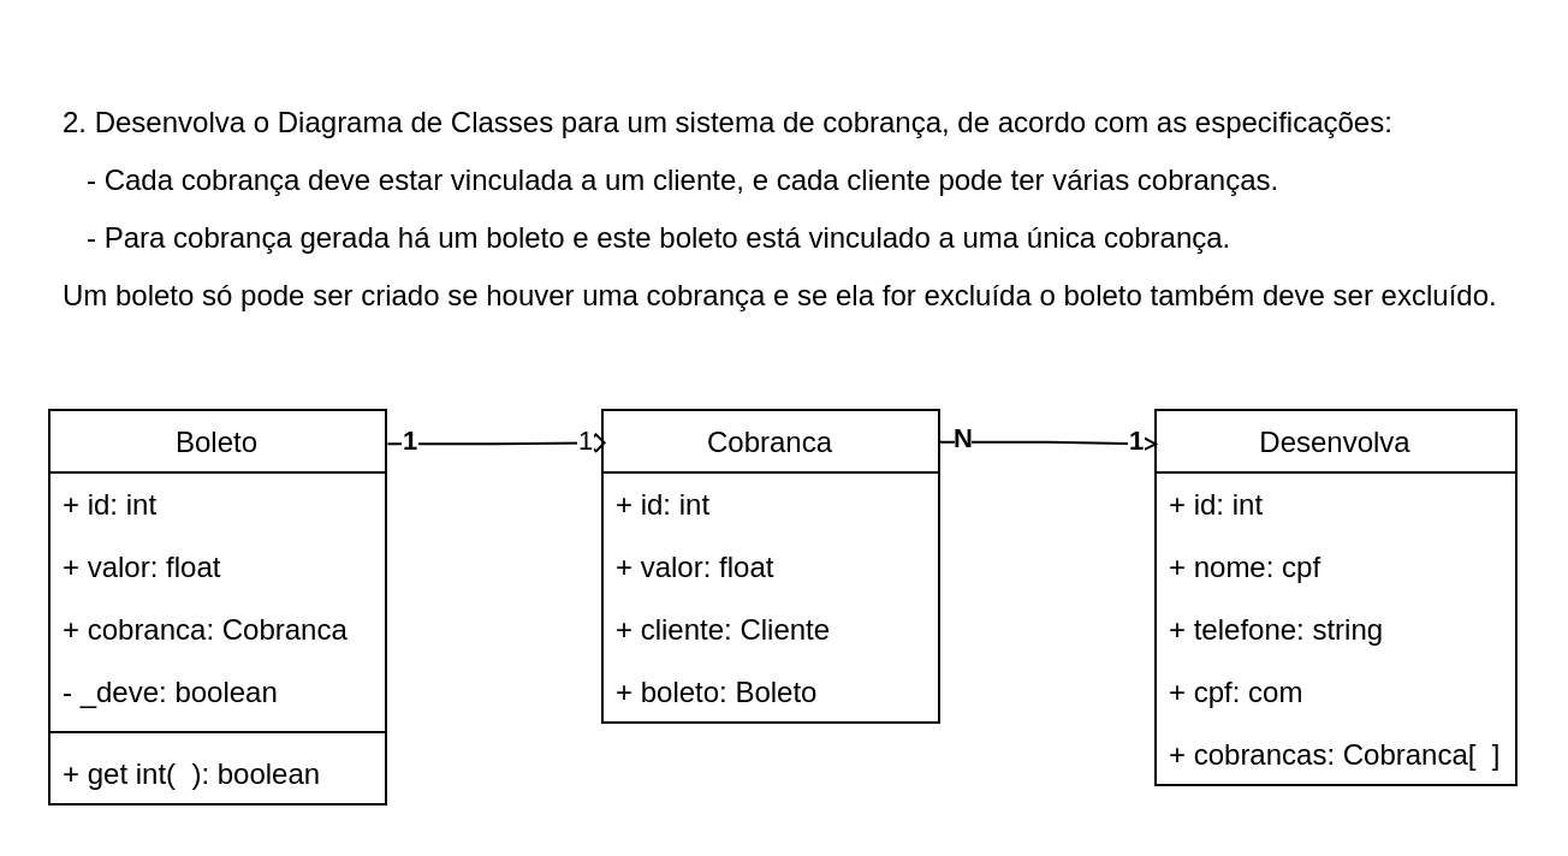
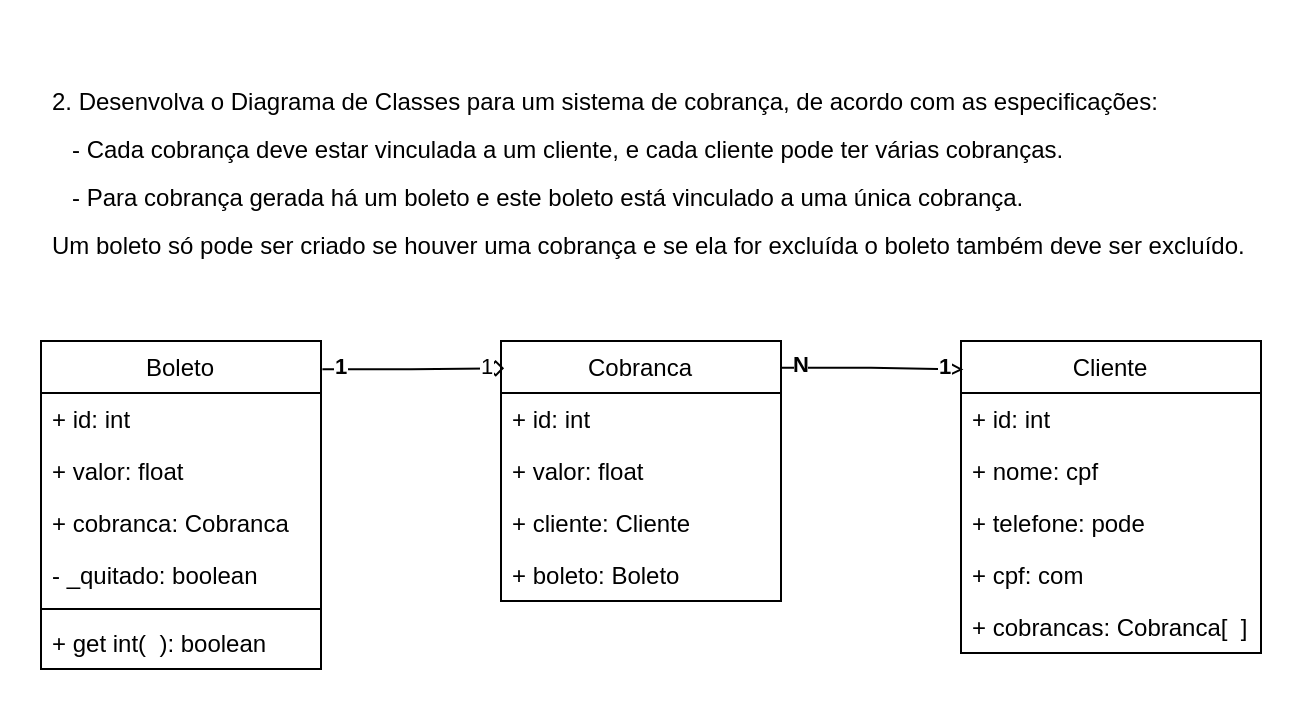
- <mxCell id="20" value="Desenvolva" style="swimlane;fontStyle=0;childLayout=stackLayout;horizontal=1;startSize=26;fillColor=none;horizontalStack=0;resizeParent=1;resizeParentMax=0;resizeLast=0;collapsible=1;marginBottom=0;" vertex="1" parent="1"><mxGeometry x="480" y="170" width="150" height="156" as="geometry"><mxRectangle x="100" y="559" width="60" height="26" as="alternateBounds" /></mxGeometry></mxCell>
+ <mxCell id="20" value="Cliente" style="swimlane;fontStyle=0;childLayout=stackLayout;horizontal=1;startSize=26;fillColor=none;horizontalStack=0;resizeParent=1;resizeParentMax=0;resizeLast=0;collapsible=1;marginBottom=0;" vertex="1" parent="1"><mxGeometry x="480" y="170" width="150" height="156" as="geometry"><mxRectangle x="100" y="559" width="60" height="26" as="alternateBounds" /></mxGeometry></mxCell>
- <mxCell id="23" value="+ telefone: string" style="text;strokeColor=none;fillColor=none;align=left;verticalAlign=top;spacingLeft=4;spacingRight=4;overflow=hidden;rotatable=0;points=[[0,0.5],[1,0.5]];portConstraint=eastwest;" vertex="1" parent="20"><mxGeometry y="78" width="150" height="26" as="geometry" /></mxCell>
+ <mxCell id="23" value="+ telefone: pode" style="text;strokeColor=none;fillColor=none;align=left;verticalAlign=top;spacingLeft=4;spacingRight=4;overflow=hidden;rotatable=0;points=[[0,0.5],[1,0.5]];portConstraint=eastwest;" vertex="1" parent="20"><mxGeometry y="78" width="150" height="26" as="geometry" /></mxCell>
- <mxCell id="17" value="- _deve: boolean" style="text;strokeColor=none;fillColor=none;align=left;verticalAlign=top;spacingLeft=4;spacingRight=4;overflow=hidden;rotatable=0;points=[[0,0.5],[1,0.5]];portConstraint=eastwest;" vertex="1" parent="13"><mxGeometry y="104" width="140" height="26" as="geometry" /></mxCell>
+ <mxCell id="17" value="- _quitado: boolean" style="text;strokeColor=none;fillColor=none;align=left;verticalAlign=top;spacingLeft=4;spacingRight=4;overflow=hidden;rotatable=0;points=[[0,0.5],[1,0.5]];portConstraint=eastwest;" vertex="1" parent="13"><mxGeometry y="104" width="140" height="26" as="geometry" /></mxCell>
